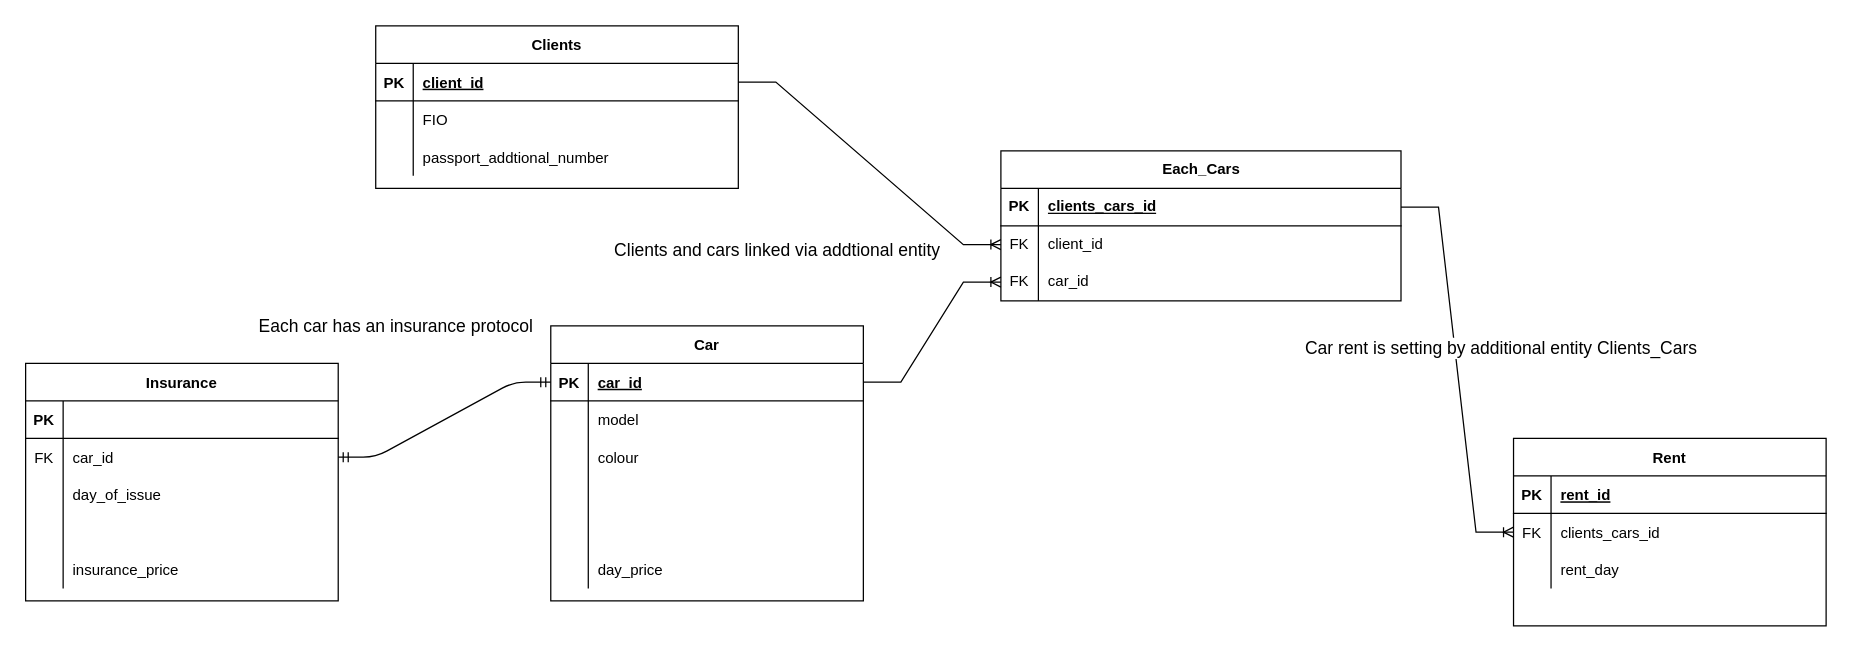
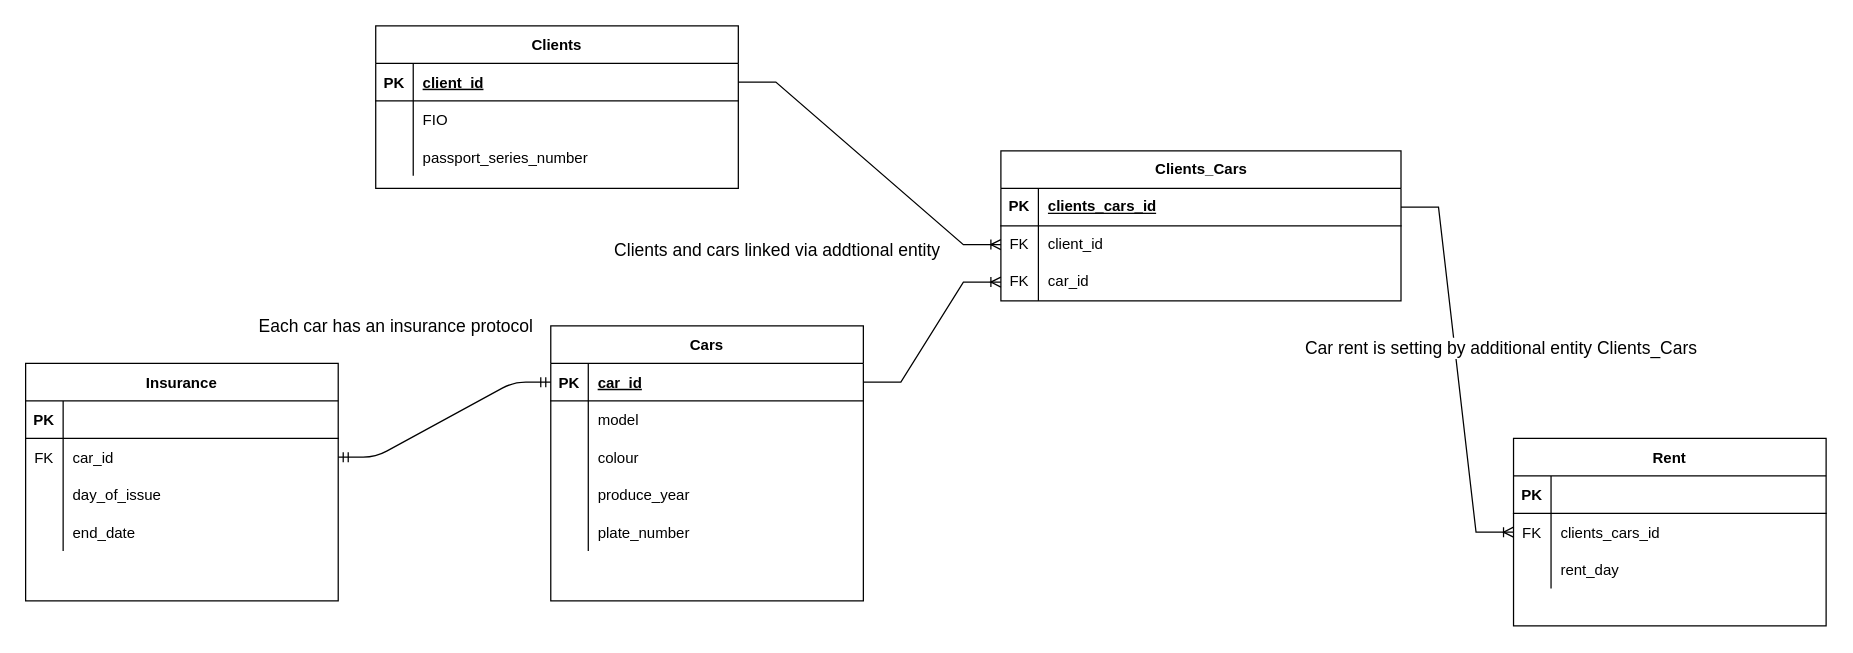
- <mxCell id="42" value="passport_addtional_number" style="shape=partialRectangle;overflow=hidden;connectable=0;fillColor=none;top=0;left=0;bottom=0;right=0;align=left;spacingLeft=6;" parent="40" vertex="1"><mxGeometry x="30" width="260" height="30" as="geometry"><mxRectangle width="260" height="30" as="alternateBounds" /></mxGeometry></mxCell>
+ <mxCell id="42" value="passport_series_number" style="shape=partialRectangle;overflow=hidden;connectable=0;fillColor=none;top=0;left=0;bottom=0;right=0;align=left;spacingLeft=6;" parent="40" vertex="1"><mxGeometry x="30" width="260" height="30" as="geometry"><mxRectangle width="260" height="30" as="alternateBounds" /></mxGeometry></mxCell>
- <mxCell id="60" value="Each_Cars" style="shape=table;startSize=30;container=1;collapsible=1;childLayout=tableLayout;fixedRows=1;rowLines=0;fontStyle=1;align=center;resizeLast=1;html=1;" parent="1" vertex="1"><mxGeometry x="800" y="120" width="320" height="120" as="geometry" /></mxCell>
+ <mxCell id="60" value="Clients_Cars" style="shape=table;startSize=30;container=1;collapsible=1;childLayout=tableLayout;fixedRows=1;rowLines=0;fontStyle=1;align=center;resizeLast=1;html=1;" parent="1" vertex="1"><mxGeometry x="800" y="120" width="320" height="120" as="geometry" /></mxCell>
- <mxCell id="14" value="Car" style="shape=table;startSize=30;container=1;collapsible=1;childLayout=tableLayout;fixedRows=1;rowLines=0;fontStyle=1;align=center;resizeLast=1;" parent="1" vertex="1"><mxGeometry x="440" y="260" width="250" height="220" as="geometry" /></mxCell>
+ <mxCell id="14" value="Cars" style="shape=table;startSize=30;container=1;collapsible=1;childLayout=tableLayout;fixedRows=1;rowLines=0;fontStyle=1;align=center;resizeLast=1;" parent="1" vertex="1"><mxGeometry x="440" y="260" width="250" height="220" as="geometry" /></mxCell>
+ <mxCell id="26" value="produce_year" style="shape=partialRectangle;overflow=hidden;connectable=0;fillColor=none;top=0;left=0;bottom=0;right=0;align=left;spacingLeft=6;" parent="24" vertex="1"><mxGeometry x="30" width="220" height="30" as="geometry"><mxRectangle width="220" height="30" as="alternateBounds" /></mxGeometry></mxCell>
- <mxCell id="5" value="rent_id" style="shape=partialRectangle;overflow=hidden;connectable=0;fillColor=none;top=0;left=0;bottom=0;right=0;align=left;spacingLeft=6;fontStyle=5;" parent="3" vertex="1"><mxGeometry x="30" width="220" height="30" as="geometry"><mxRectangle width="220" height="30" as="alternateBounds" /></mxGeometry></mxCell>
+ <mxCell id="54" value="end_date" style="shape=partialRectangle;overflow=hidden;connectable=0;fillColor=none;top=0;left=0;bottom=0;right=0;align=left;spacingLeft=6;" parent="52" vertex="1"><mxGeometry x="30" width="220" height="30" as="geometry"><mxRectangle width="220" height="30" as="alternateBounds" /></mxGeometry></mxCell>
+ <mxCell id="29" value="plate_number" style="shape=partialRectangle;overflow=hidden;connectable=0;fillColor=none;top=0;left=0;bottom=0;right=0;align=left;spacingLeft=6;" parent="27" vertex="1"><mxGeometry x="30" width="220" height="30" as="geometry"><mxRectangle width="220" height="30" as="alternateBounds" /></mxGeometry></mxCell>
- <mxCell id="57" value="insurance_price" style="shape=partialRectangle;overflow=hidden;connectable=0;fillColor=none;top=0;left=0;bottom=0;right=0;align=left;spacingLeft=6;" parent="55" vertex="1"><mxGeometry x="30" width="220" height="30" as="geometry"><mxRectangle width="220" height="30" as="alternateBounds" /></mxGeometry></mxCell>
- <mxCell id="32" value="day_price" style="shape=partialRectangle;overflow=hidden;connectable=0;fillColor=none;top=0;left=0;bottom=0;right=0;align=left;spacingLeft=6;" parent="30" vertex="1"><mxGeometry x="30" width="220" height="30" as="geometry"><mxRectangle width="220" height="30" as="alternateBounds" /></mxGeometry></mxCell>
